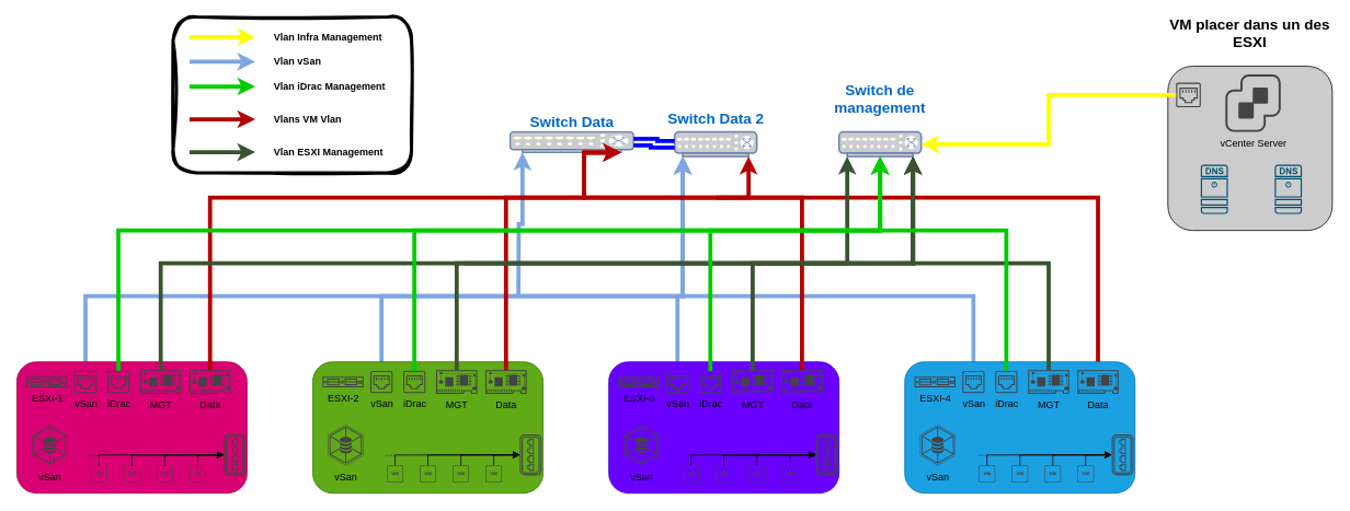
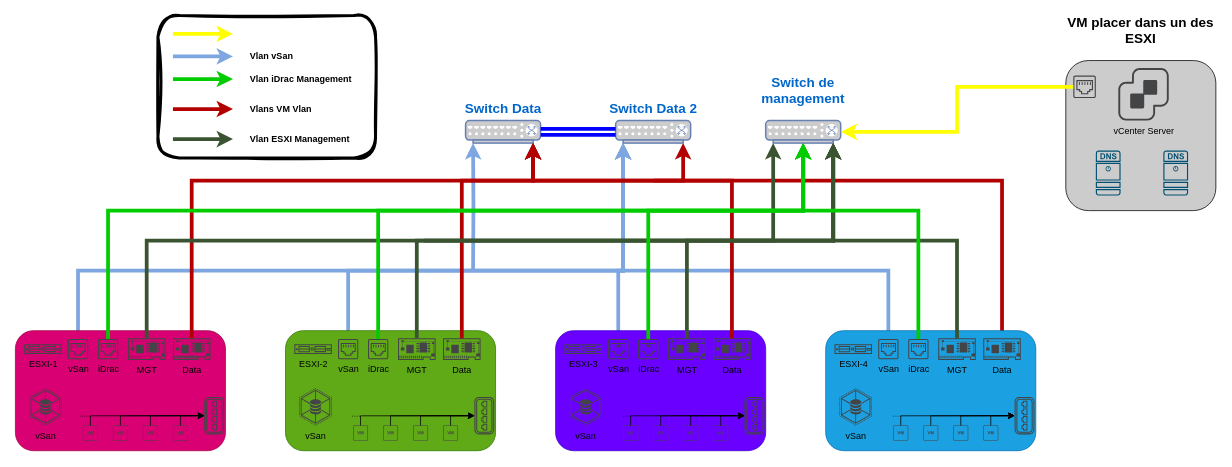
- <mxCell id="107" value="Vlan Infra Management" style="text;html=1;strokeColor=none;fillColor=none;align=left;verticalAlign=middle;whiteSpace=wrap;rounded=0;fontStyle=1" vertex="1" parent="1"><mxGeometry x="331" y="30" width="166.5" height="30" as="geometry" /></mxCell>
- <mxCell id="26" value="&lt;h2&gt;Switch Data&lt;/h2&gt;" style="fontColor=#0066CC;verticalAlign=middle;verticalLabelPosition=top;labelPosition=center;align=center;html=1;outlineConnect=0;fillColor=#CCCCCC;strokeColor=#6881B3;gradientColor=none;gradientDirection=north;strokeWidth=2;shape=mxgraph.networks.switch;horizontal=1;" parent="1" vertex="1"><mxGeometry x="620" y="160" width="150" height="25" as="geometry" /></mxCell>
+ <mxCell id="26" value="&lt;h2&gt;Switch Data&lt;/h2&gt;" style="fontColor=#0066CC;verticalAlign=middle;verticalLabelPosition=top;labelPosition=center;align=center;html=1;outlineConnect=0;fillColor=#CCCCCC;strokeColor=#6881B3;gradientColor=none;gradientDirection=north;strokeWidth=2;shape=mxgraph.networks.switch;horizontal=1;" parent="1" vertex="1"><mxGeometry x="620" y="160" width="100" height="30" as="geometry" /></mxCell>
